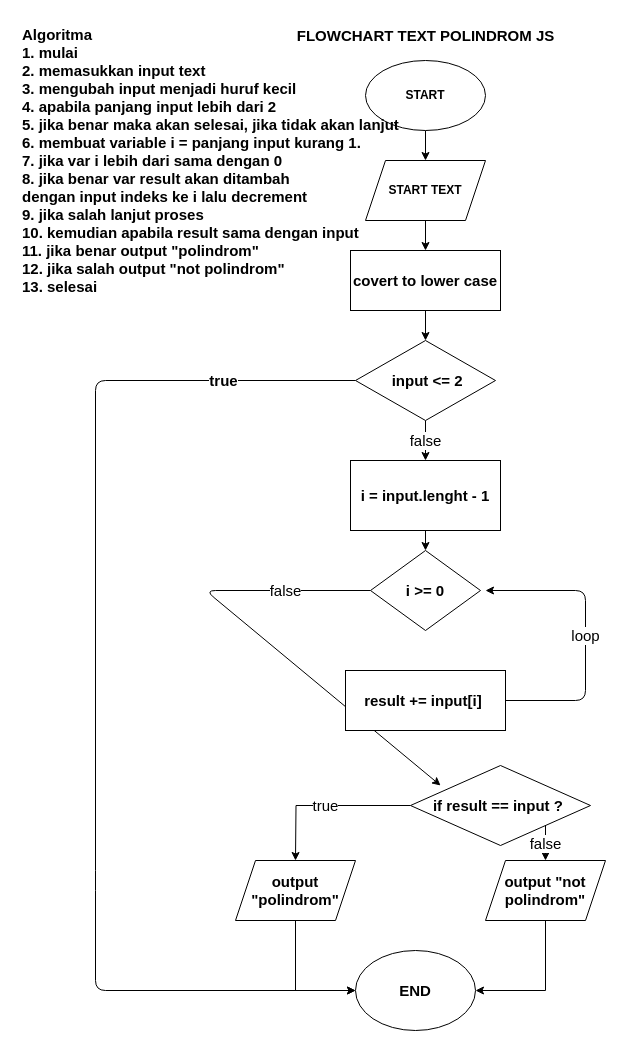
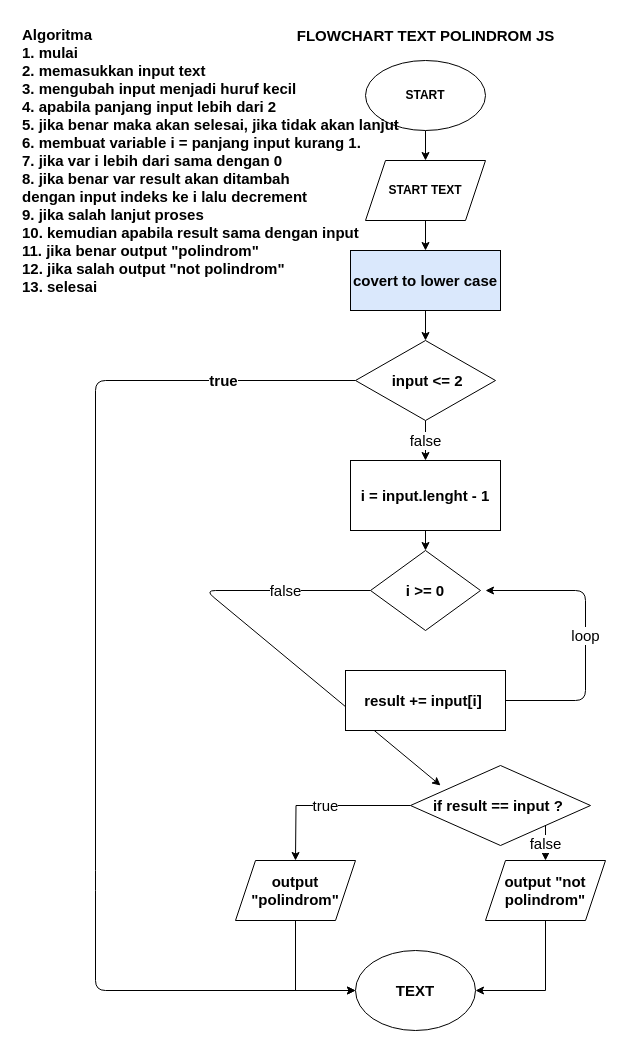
- <mxCell id="8" value="&lt;b&gt;covert to lower case&lt;/b&gt;" style="rounded=0;whiteSpace=wrap;html=1;fontSize=15;" parent="1" vertex="1"><mxGeometry x="350" y="250" width="150" height="60" as="geometry" /></mxCell>
+ <mxCell id="8" value="&lt;b&gt;covert to lower case&lt;/b&gt;" style="rounded=0;whiteSpace=wrap;html=1;fontSize=15;fillColor=#dae8fc;" parent="1" vertex="1"><mxGeometry x="350" y="250" width="150" height="60" as="geometry" /></mxCell>
- <mxCell id="22" value="&lt;b&gt;END&lt;/b&gt;" style="ellipse;whiteSpace=wrap;html=1;fontSize=15;" parent="1" vertex="1"><mxGeometry x="355" y="950" width="120" height="80" as="geometry" /></mxCell>
+ <mxCell id="22" value="&lt;b&gt;TEXT&lt;/b&gt;" style="ellipse;whiteSpace=wrap;html=1;fontSize=15;" parent="1" vertex="1"><mxGeometry x="355" y="950" width="120" height="80" as="geometry" /></mxCell>
